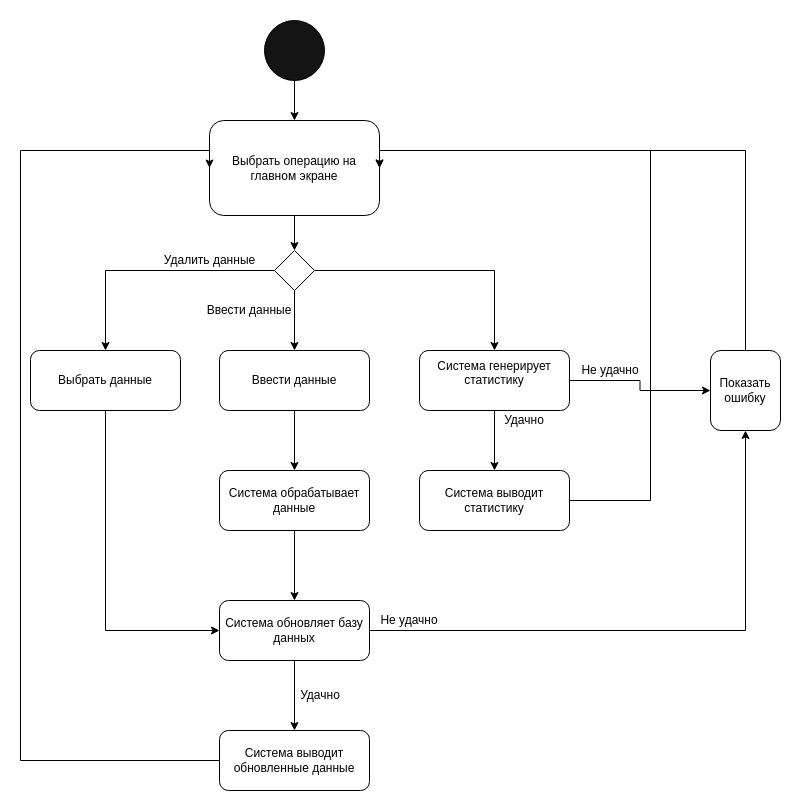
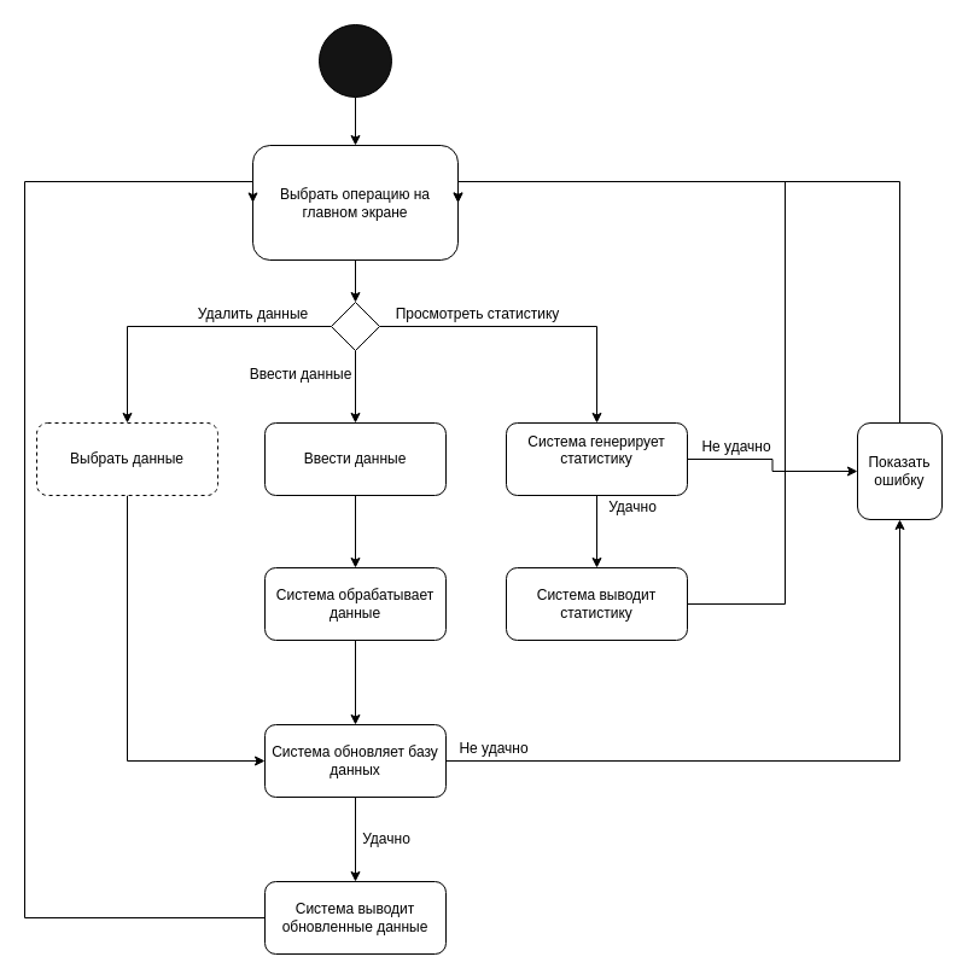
+ <mxCell id="30" value="Просмотреть статистику" style="text;html=1;strokeColor=none;fillColor=none;align=center;verticalAlign=middle;whiteSpace=wrap;rounded=0;" vertex="1" parent="1"><mxGeometry x="320" y="250" width="151" height="20" as="geometry" /></mxCell>
- <mxCell id="25" value="Выбрать данные" style="rounded=1;whiteSpace=wrap;html=1;fillColor=#FFFFFF;" vertex="1" parent="1"><mxGeometry x="30" y="350" width="150" height="60" as="geometry" /></mxCell>
+ <mxCell id="25" value="Выбрать данные" style="rounded=1;whiteSpace=wrap;html=1;fillColor=#FFFFFF;dashed=1;" vertex="1" parent="1"><mxGeometry x="30" y="350" width="150" height="60" as="geometry" /></mxCell>
